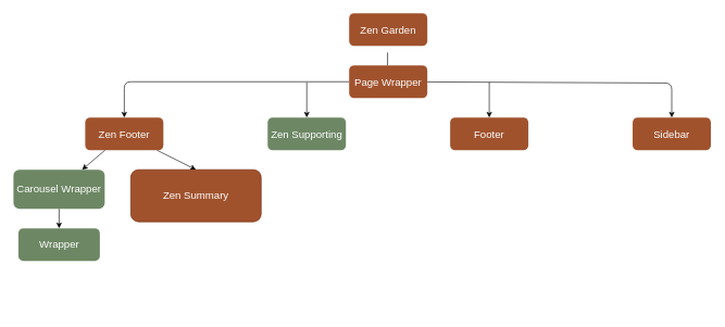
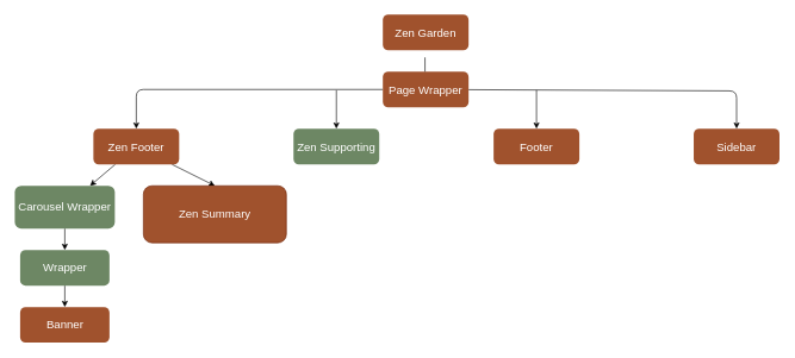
+ <mxCell id="12" value="" style="edgeStyle=none;rounded=1;orthogonalLoop=1;jettySize=auto;html=1;" edge="1" parent="1" source="13" target="14"><mxGeometry relative="1" as="geometry" /></mxCell>
+ <mxCell id="14" value="&lt;font style=&quot;font-size: 16px&quot;&gt;Banner&lt;/font&gt;" style="rounded=1;whiteSpace=wrap;html=1;fillColor=#a0522d;strokeColor=none;fontColor=#ffffff;" vertex="1" parent="1"><mxGeometry x="27.5" y="430" width="125" height="50" as="geometry" /></mxCell>
